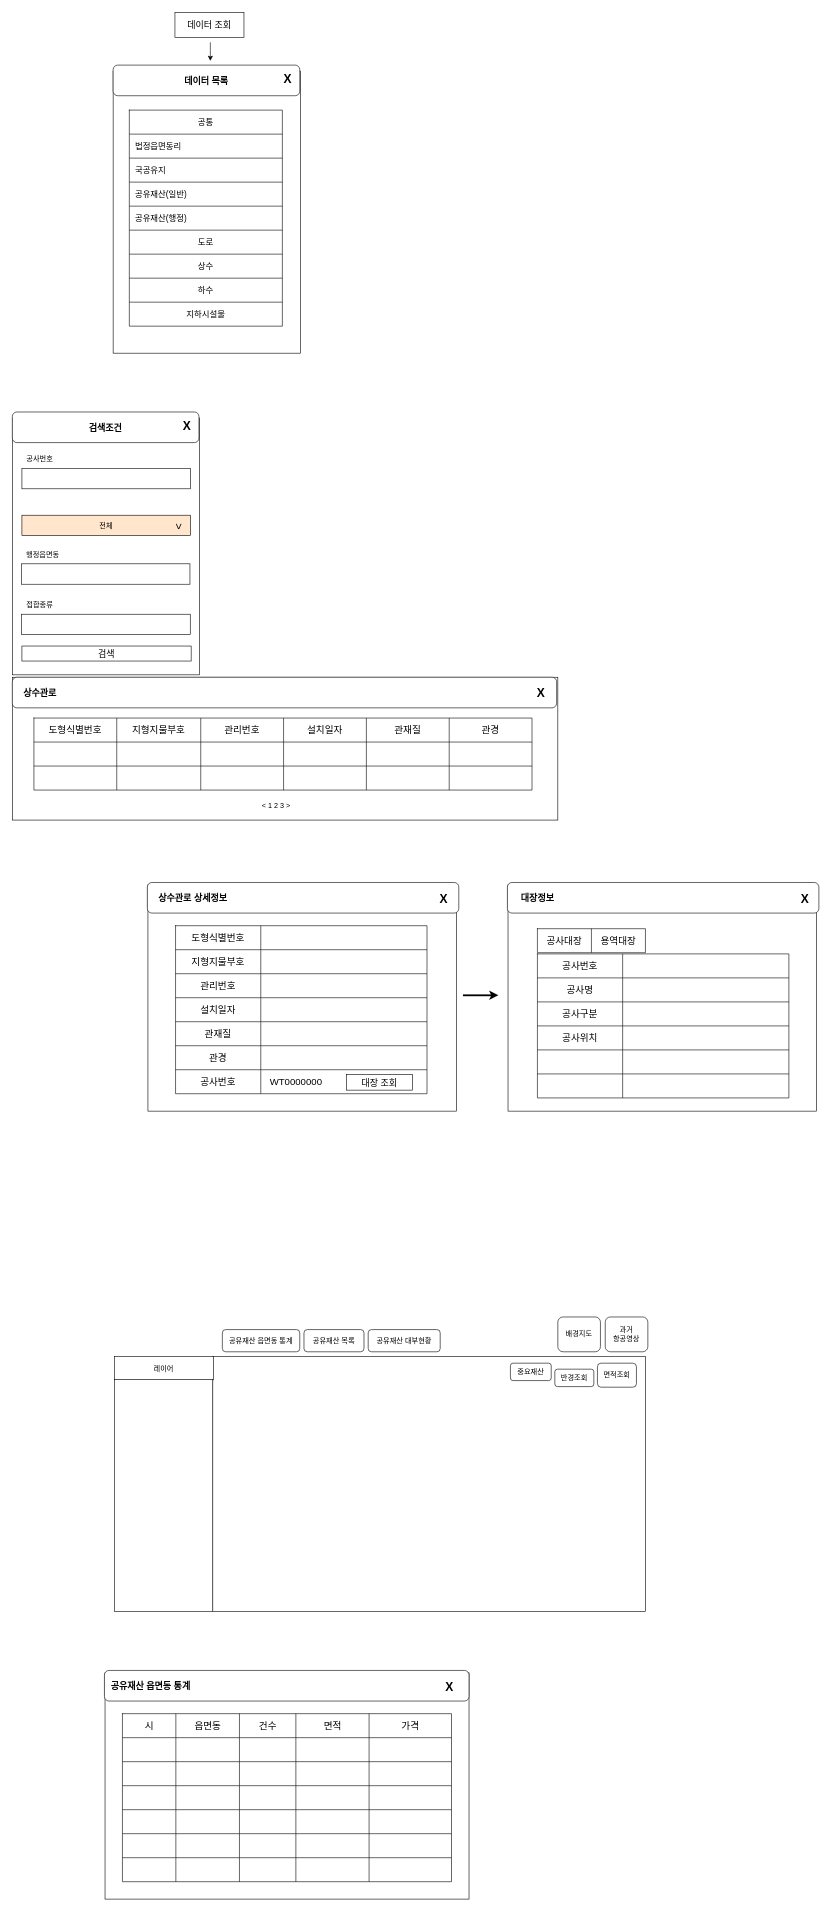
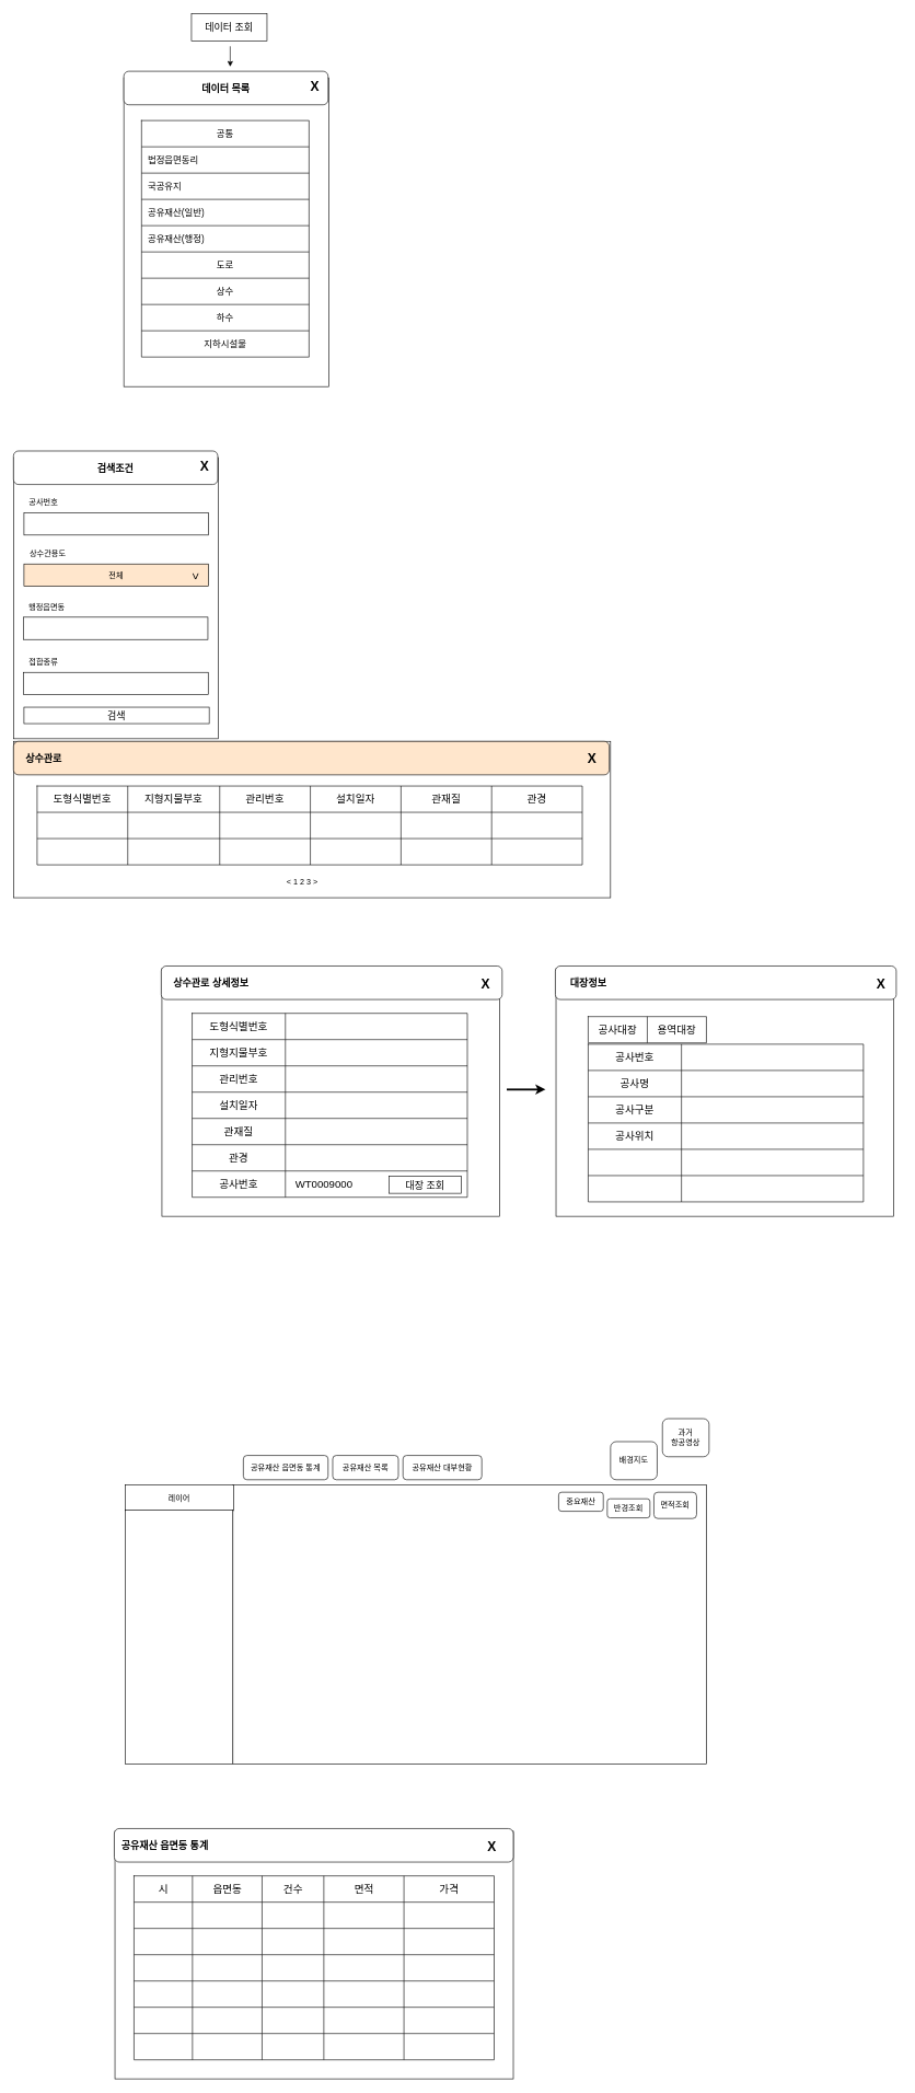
+ <mxCell id="33" value="상수관용도" style="text;html=1;align=center;verticalAlign=middle;whiteSpace=wrap;rounded=0;" vertex="1" parent="1"><mxGeometry x="36" y="828" width="73" height="30" as="geometry" /></mxCell>
- <mxCell id="42" value="&amp;nbsp; &amp;nbsp; 상수관로" style="rounded=1;whiteSpace=wrap;html=1;fontSize=15;fontStyle=1;align=left;" vertex="1" parent="1"><mxGeometry x="20" y="1128" width="907" height="51" as="geometry" /></mxCell>
+ <mxCell id="42" value="&amp;nbsp; &amp;nbsp; 상수관로" style="rounded=1;whiteSpace=wrap;html=1;fontSize=15;fontStyle=1;align=left;fillColor=#ffe6cc;" vertex="1" parent="1"><mxGeometry x="20" y="1128" width="907" height="51" as="geometry" /></mxCell>
- <mxCell id="89" value="&amp;nbsp; &amp;nbsp;WT0000000" style="shape=partialRectangle;html=1;whiteSpace=wrap;connectable=0;strokeColor=inherit;overflow=hidden;fillColor=none;top=0;left=0;bottom=0;right=0;pointerEvents=1;fontSize=16;align=left;" vertex="1" parent="87"><mxGeometry x="142" width="277" height="40" as="geometry"><mxRectangle width="277" height="40" as="alternateBounds" /></mxGeometry></mxCell>
+ <mxCell id="89" value="&amp;nbsp; &amp;nbsp;WT0009000" style="shape=partialRectangle;html=1;whiteSpace=wrap;connectable=0;strokeColor=inherit;overflow=hidden;fillColor=none;top=0;left=0;bottom=0;right=0;pointerEvents=1;fontSize=16;align=left;" vertex="1" parent="87"><mxGeometry x="142" width="277" height="40" as="geometry"><mxRectangle width="277" height="40" as="alternateBounds" /></mxGeometry></mxCell>
- <mxCell id="90" value="대장 조회" style="rounded=0;whiteSpace=wrap;html=1;fontSize=15;" vertex="1" parent="1"><mxGeometry x="577" y="1790" width="110" height="26" as="geometry" /></mxCell>
+ <mxCell id="90" value="대장 조회" style="rounded=0;whiteSpace=wrap;html=1;fontSize=15;" vertex="1" parent="1"><mxGeometry x="592" y="1790" width="110" height="26" as="geometry" /></mxCell>
- <mxCell id="128" value="과거&lt;div&gt;항공영상&lt;/div&gt;" style="rounded=1;whiteSpace=wrap;html=1;" vertex="1" parent="1"><mxGeometry x="1008" y="2194" width="71" height="58" as="geometry" /></mxCell>
+ <mxCell id="128" value="과거&lt;div&gt;항공영상&lt;/div&gt;" style="rounded=1;whiteSpace=wrap;html=1;" vertex="1" parent="1"><mxGeometry x="1008" y="2159" width="71" height="58" as="geometry" /></mxCell>
